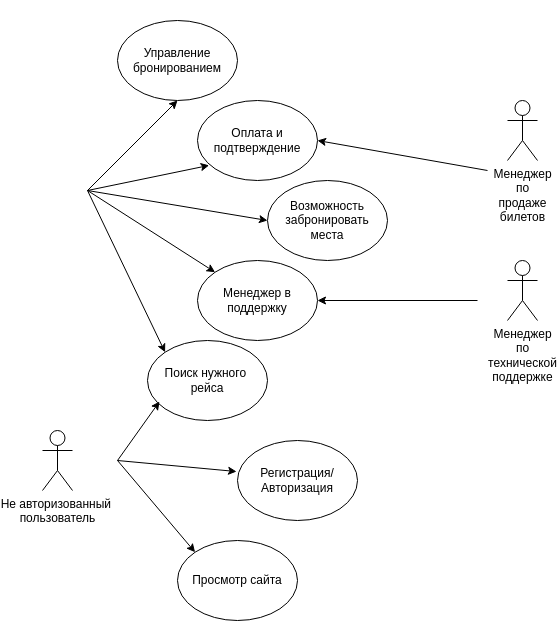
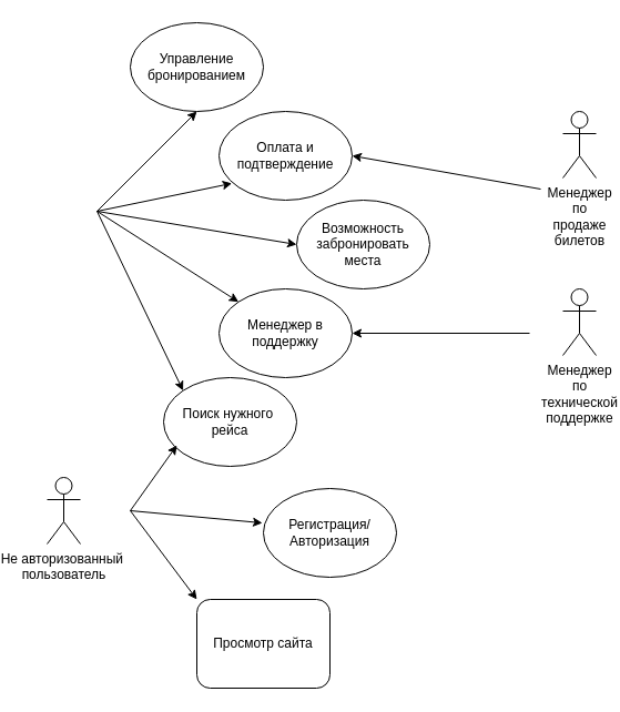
- <mxCell id="3" value="Просмотр сайта" style="ellipse;whiteSpace=wrap;html=1;" parent="1" vertex="1"><mxGeometry x="155" y="540" width="120" height="80" as="geometry" /></mxCell>
+ <mxCell id="3" value="Просмотр сайта" style="whiteSpace=wrap;html=1;rounded=1;" parent="1" vertex="1"><mxGeometry x="155" y="540" width="120" height="80" as="geometry" /></mxCell>
